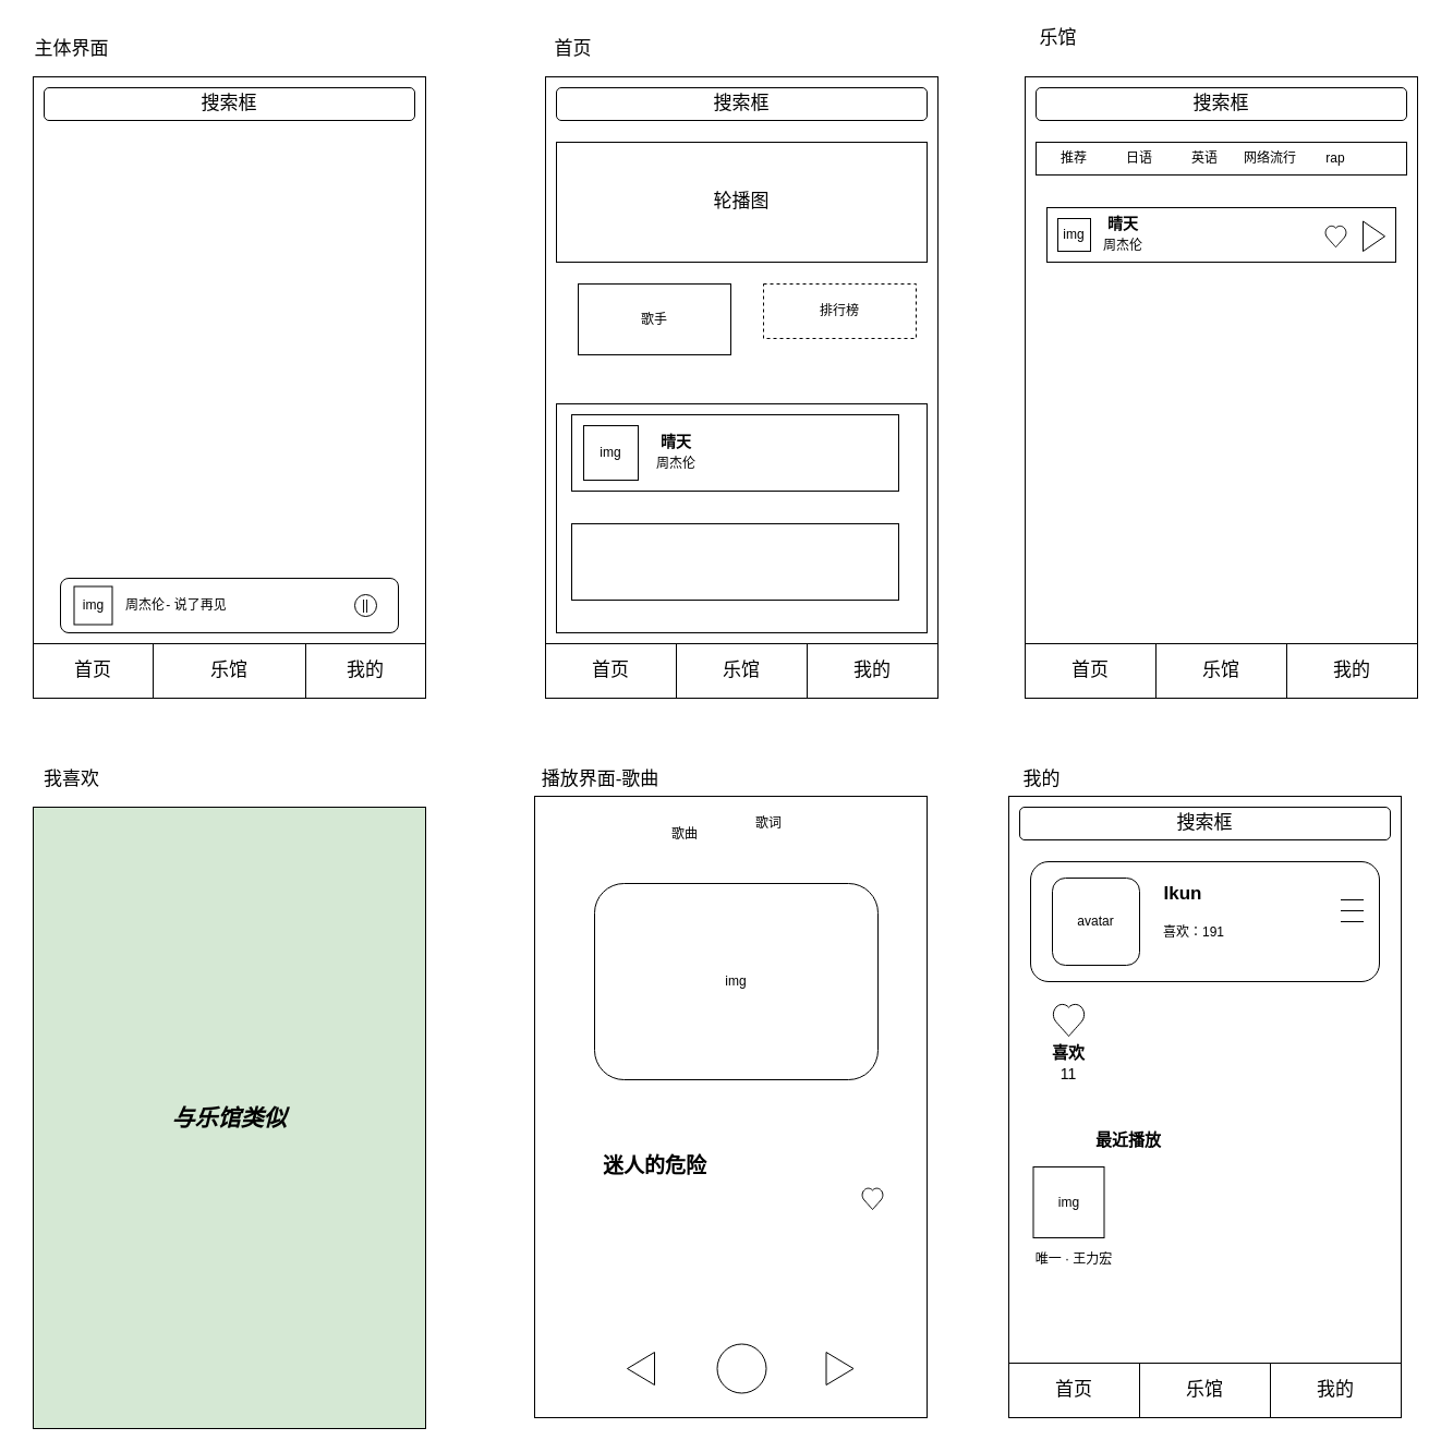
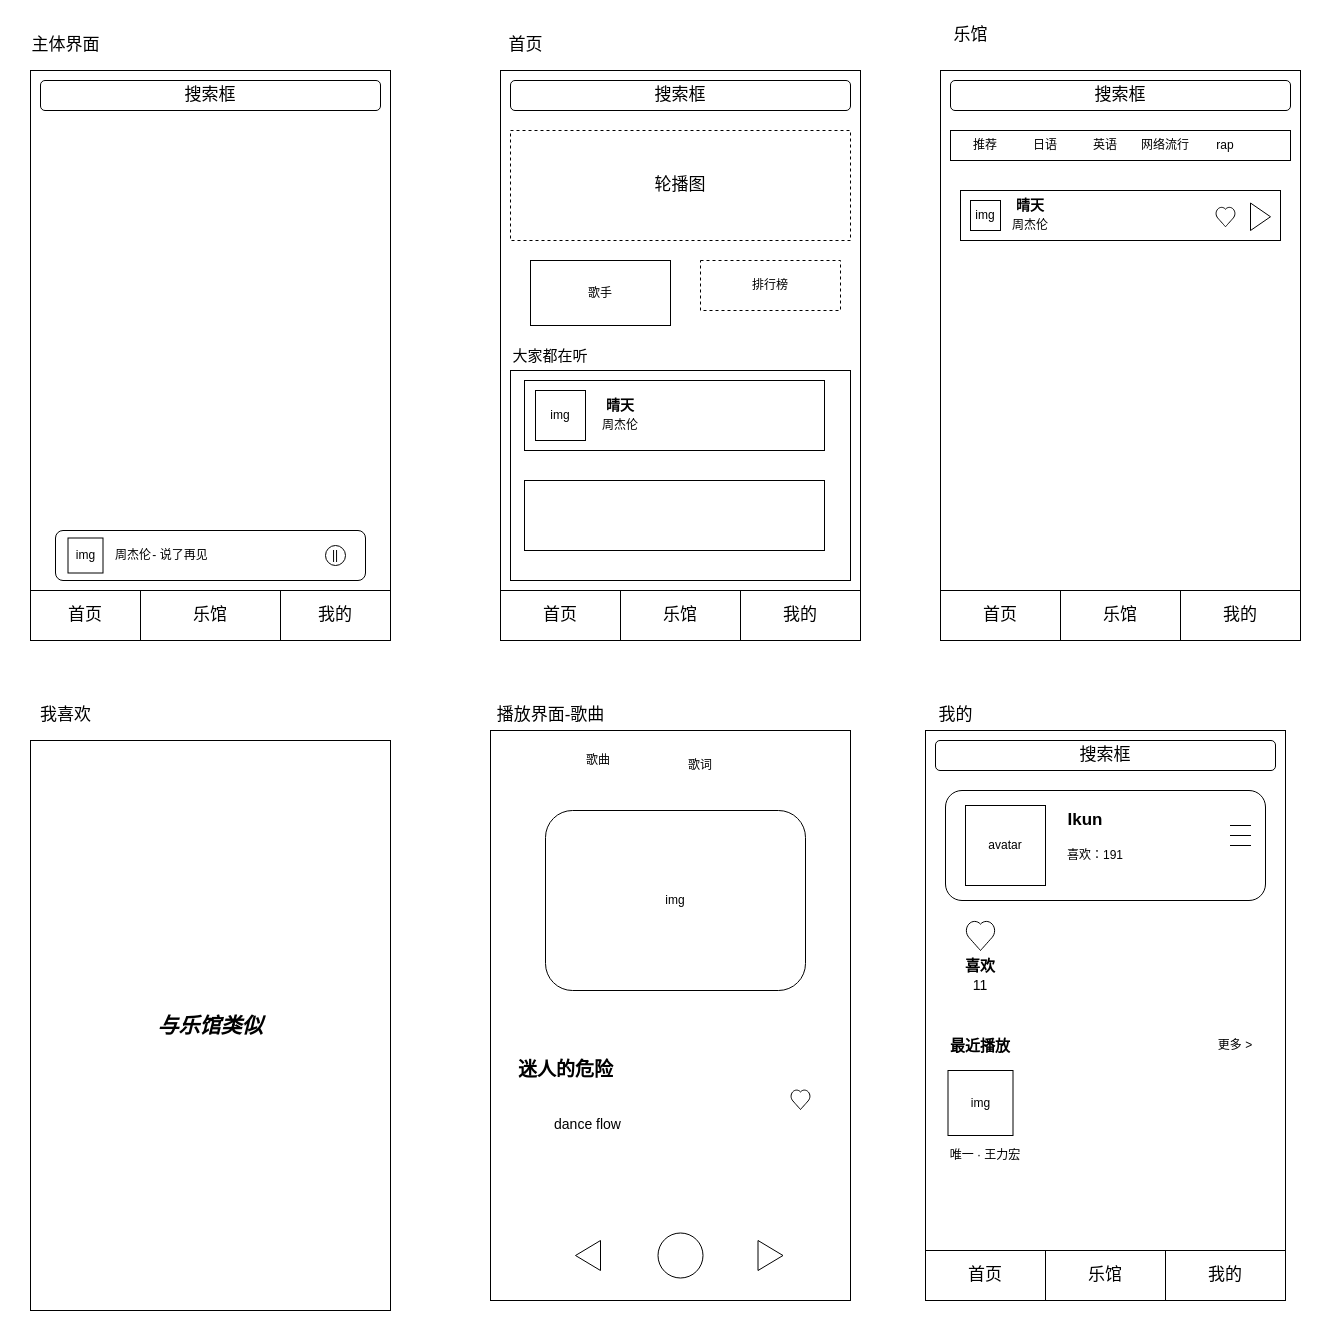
- <mxCell id="15" value="轮播图" style="rounded=0;whiteSpace=wrap;html=1;fontSize=17;" vertex="1" parent="1"><mxGeometry x="510" y="130" width="340" height="110" as="geometry" /></mxCell>
+ <mxCell id="15" value="轮播图" style="rounded=0;whiteSpace=wrap;html=1;fontSize=17;dashed=1;" vertex="1" parent="1"><mxGeometry x="510" y="130" width="340" height="110" as="geometry" /></mxCell>
+ <mxCell id="18" value="大家都在听" style="text;html=1;strokeColor=none;fillColor=none;align=center;verticalAlign=middle;whiteSpace=wrap;rounded=0;fontSize=15;" vertex="1" parent="1"><mxGeometry x="510" y="340" width="80" height="30" as="geometry" /></mxCell>
- <mxCell id="57" value="歌词" style="text;html=1;strokeColor=none;fillColor=none;align=center;verticalAlign=middle;whiteSpace=wrap;rounded=0;" vertex="1" parent="1"><mxGeometry x="675" y="740" width="60" height="30" as="geometry" /></mxCell>
+ <mxCell id="57" value="歌词" style="text;html=1;strokeColor=none;fillColor=none;align=center;verticalAlign=middle;whiteSpace=wrap;rounded=0;" vertex="1" parent="1"><mxGeometry x="670" y="750" width="60" height="30" as="geometry" /></mxCell>
- <mxCell id="56" value="歌曲" style="text;html=1;strokeColor=none;fillColor=none;align=center;verticalAlign=middle;whiteSpace=wrap;rounded=0;" vertex="1" parent="1"><mxGeometry x="598" y="750" width="60" height="30" as="geometry" /></mxCell>
+ <mxCell id="56" value="歌曲" style="text;html=1;strokeColor=none;fillColor=none;align=center;verticalAlign=middle;whiteSpace=wrap;rounded=0;" vertex="1" parent="1"><mxGeometry x="568" y="745" width="60" height="30" as="geometry" /></mxCell>
- <mxCell id="68" value="avatar" style="whiteSpace=wrap;html=1;aspect=fixed;rounded=1;" vertex="1" parent="1"><mxGeometry x="965" y="805" width="80" height="80" as="geometry" /></mxCell>
+ <mxCell id="68" value="avatar" style="whiteSpace=wrap;html=1;aspect=fixed;" vertex="1" parent="1"><mxGeometry x="965" y="805" width="80" height="80" as="geometry" /></mxCell>
- <mxCell id="48" value="与乐馆类似" style="rounded=0;whiteSpace=wrap;html=1;fontSize=21;fontStyle=3;fillColor=#d5e8d4;" vertex="1" parent="1"><mxGeometry x="30" y="740" width="360" height="570" as="geometry" /></mxCell>
+ <mxCell id="48" value="与乐馆类似" style="rounded=0;whiteSpace=wrap;html=1;fontSize=21;fontStyle=3" vertex="1" parent="1"><mxGeometry x="30" y="740" width="360" height="570" as="geometry" /></mxCell>
- <mxCell id="77" value="最近播放" style="text;html=1;strokeColor=none;fillColor=none;align=center;verticalAlign=middle;whiteSpace=wrap;rounded=0;fontStyle=1;fontSize=15;" vertex="1" parent="1"><mxGeometry x="1000" y="1030" width="70" height="30" as="geometry" /></mxCell>
+ <mxCell id="77" value="最近播放" style="text;html=1;strokeColor=none;fillColor=none;align=center;verticalAlign=middle;whiteSpace=wrap;rounded=0;fontStyle=1;fontSize=15;" vertex="1" parent="1"><mxGeometry x="945" y="1030" width="70" height="30" as="geometry" /></mxCell>
+ <mxCell id="78" value="更多 &amp;gt;" style="text;html=1;strokeColor=none;fillColor=none;align=center;verticalAlign=middle;whiteSpace=wrap;rounded=0;" vertex="1" parent="1"><mxGeometry x="1205" y="1030" width="60" height="30" as="geometry" /></mxCell>
- <mxCell id="58" value="迷人的危险" style="text;html=1;strokeColor=none;fillColor=none;align=center;verticalAlign=middle;whiteSpace=wrap;rounded=0;fontStyle=1;fontSize=19;" vertex="1" parent="1"><mxGeometry x="542.5" y="1050" width="115" height="40" as="geometry" /></mxCell>
+ <mxCell id="58" value="迷人的危险" style="text;html=1;strokeColor=none;fillColor=none;align=center;verticalAlign=middle;whiteSpace=wrap;rounded=0;fontStyle=1;fontSize=19;" vertex="1" parent="1"><mxGeometry x="507.5" y="1050" width="115" height="40" as="geometry" /></mxCell>
+ <mxCell id="59" value="dance flow" style="text;html=1;strokeColor=none;fillColor=none;align=center;verticalAlign=middle;whiteSpace=wrap;rounded=0;fontSize=14;" vertex="1" parent="1"><mxGeometry x="550" y="1109" width="75" height="30" as="geometry" /></mxCell>
